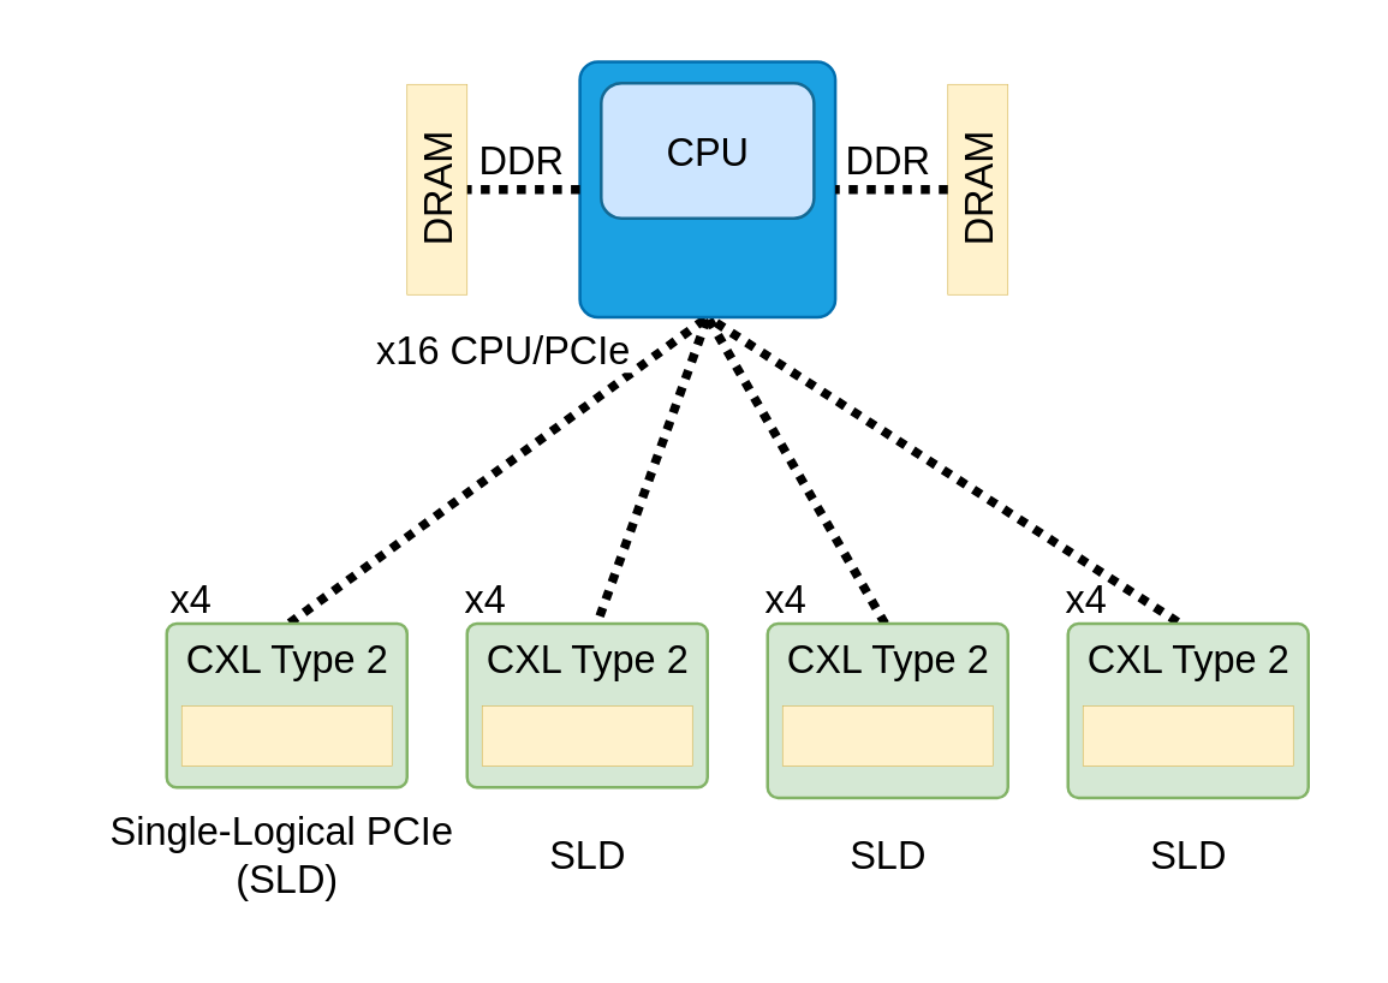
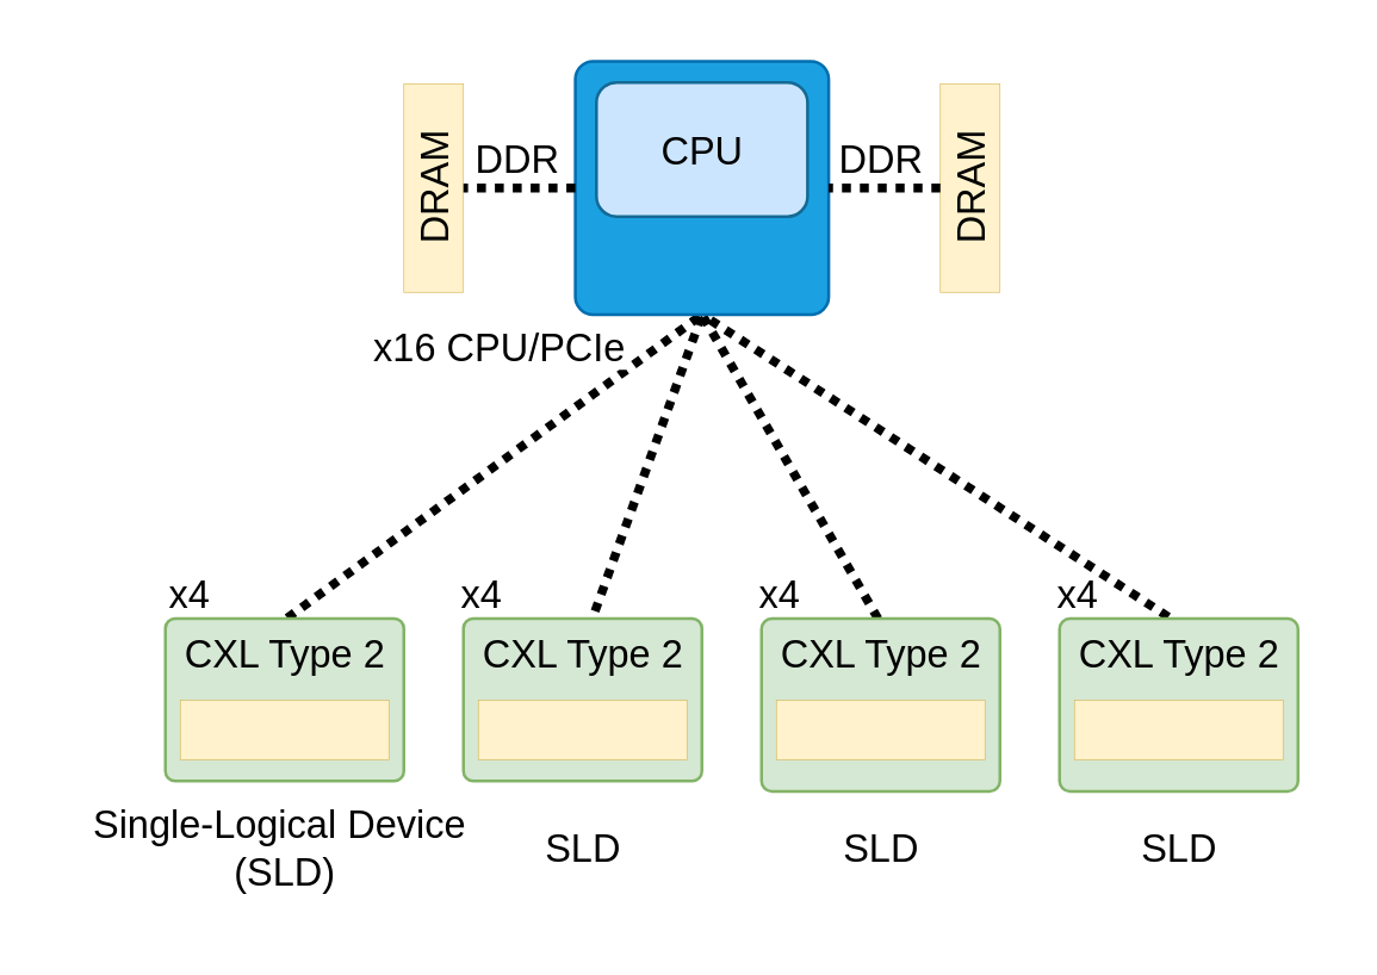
- <mxCell id="6" value="Single-Logical PCIe&amp;nbsp;&lt;div style=&quot;font-size: 13px;&quot;&gt;(SLD)&lt;/div&gt;" style="text;html=1;align=center;verticalAlign=middle;resizable=0;points=[];autosize=1;strokeColor=none;fillColor=none;fontFamily=Helvetica;fontSize=13;fontColor=default;labelBackgroundColor=default;" vertex="1" parent="1"><mxGeometry x="20" y="264.47" width="150" height="40" as="geometry" /></mxCell>
+ <mxCell id="6" value="Single-Logical Device&amp;nbsp;&lt;div style=&quot;font-size: 13px;&quot;&gt;(SLD)&lt;/div&gt;" style="text;html=1;align=center;verticalAlign=middle;resizable=0;points=[];autosize=1;strokeColor=none;fillColor=none;fontFamily=Helvetica;fontSize=13;fontColor=default;labelBackgroundColor=default;" vertex="1" parent="1"><mxGeometry x="20" y="264.47" width="150" height="40" as="geometry" /></mxCell>
